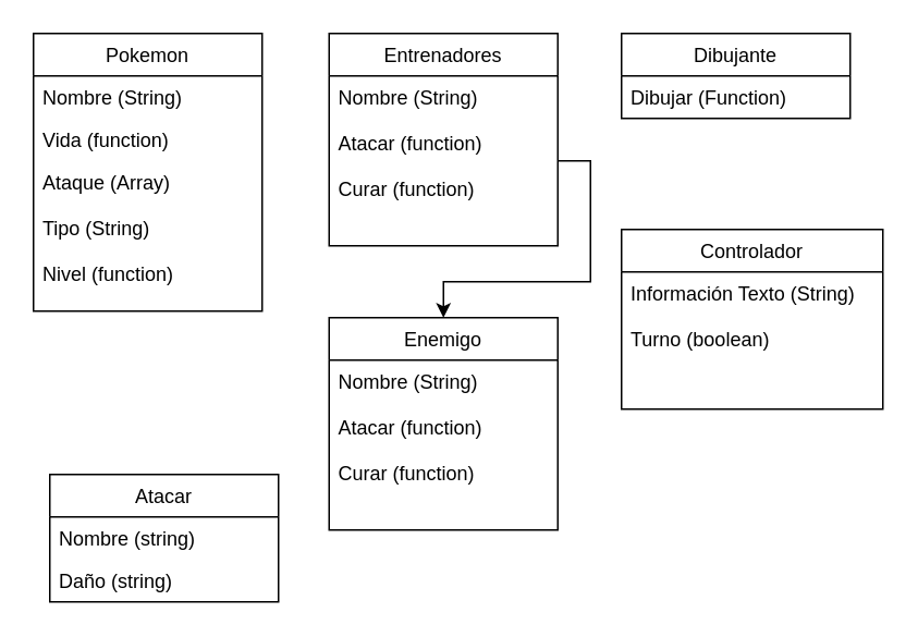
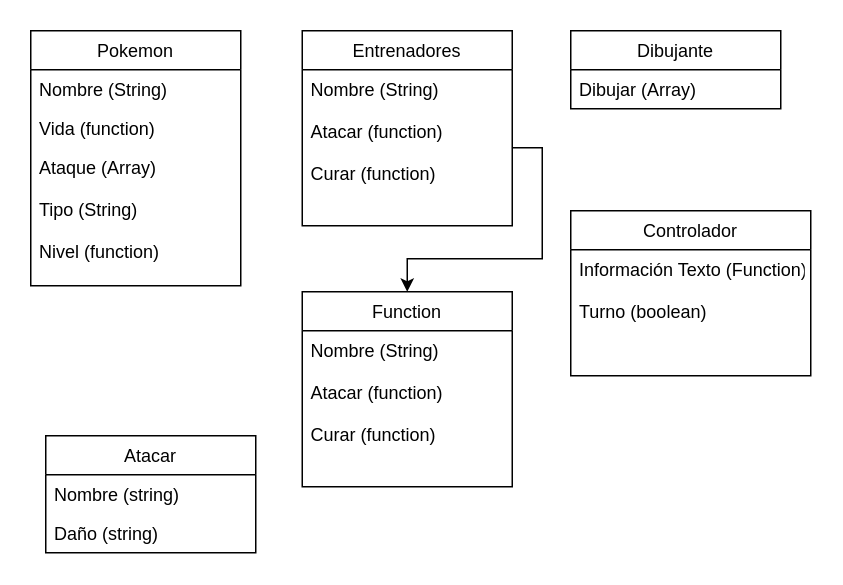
- <mxCell id="9" value="Dibujar (Function)" style="text;strokeColor=none;fillColor=none;align=left;verticalAlign=top;spacingLeft=4;spacingRight=4;overflow=hidden;rotatable=0;points=[[0,0.5],[1,0.5]];portConstraint=eastwest;" parent="8" vertex="1"><mxGeometry y="26" width="140" height="26" as="geometry" /></mxCell>
+ <mxCell id="9" value="Dibujar (Array)" style="text;strokeColor=none;fillColor=none;align=left;verticalAlign=top;spacingLeft=4;spacingRight=4;overflow=hidden;rotatable=0;points=[[0,0.5],[1,0.5]];portConstraint=eastwest;" parent="8" vertex="1"><mxGeometry y="26" width="140" height="26" as="geometry" /></mxCell>
- <mxCell id="14" value="Información Texto (String)&#10;&#10;Turno (boolean)" style="text;strokeColor=none;fillColor=none;align=left;verticalAlign=top;spacingLeft=4;spacingRight=4;overflow=hidden;rotatable=0;points=[[0,0.5],[1,0.5]];portConstraint=eastwest;" parent="13" vertex="1"><mxGeometry y="26" width="160" height="84" as="geometry" /></mxCell>
+ <mxCell id="14" value="Información Texto (Function)&#10;&#10;Turno (boolean)" style="text;strokeColor=none;fillColor=none;align=left;verticalAlign=top;spacingLeft=4;spacingRight=4;overflow=hidden;rotatable=0;points=[[0,0.5],[1,0.5]];portConstraint=eastwest;" parent="13" vertex="1"><mxGeometry y="26" width="160" height="84" as="geometry" /></mxCell>
- <mxCell id="10" value="Enemigo" style="swimlane;fontStyle=0;childLayout=stackLayout;horizontal=1;startSize=26;fillColor=none;horizontalStack=0;resizeParent=1;resizeParentMax=0;resizeLast=0;collapsible=1;marginBottom=0;" parent="1" vertex="1"><mxGeometry x="201" y="194" width="140" height="130" as="geometry"><mxRectangle x="20" y="180" width="80" height="26" as="alternateBounds" /></mxGeometry></mxCell>
+ <mxCell id="10" value="Function" style="swimlane;fontStyle=0;childLayout=stackLayout;horizontal=1;startSize=26;fillColor=none;horizontalStack=0;resizeParent=1;resizeParentMax=0;resizeLast=0;collapsible=1;marginBottom=0;" parent="1" vertex="1"><mxGeometry x="201" y="194" width="140" height="130" as="geometry"><mxRectangle x="20" y="180" width="80" height="26" as="alternateBounds" /></mxGeometry></mxCell>
